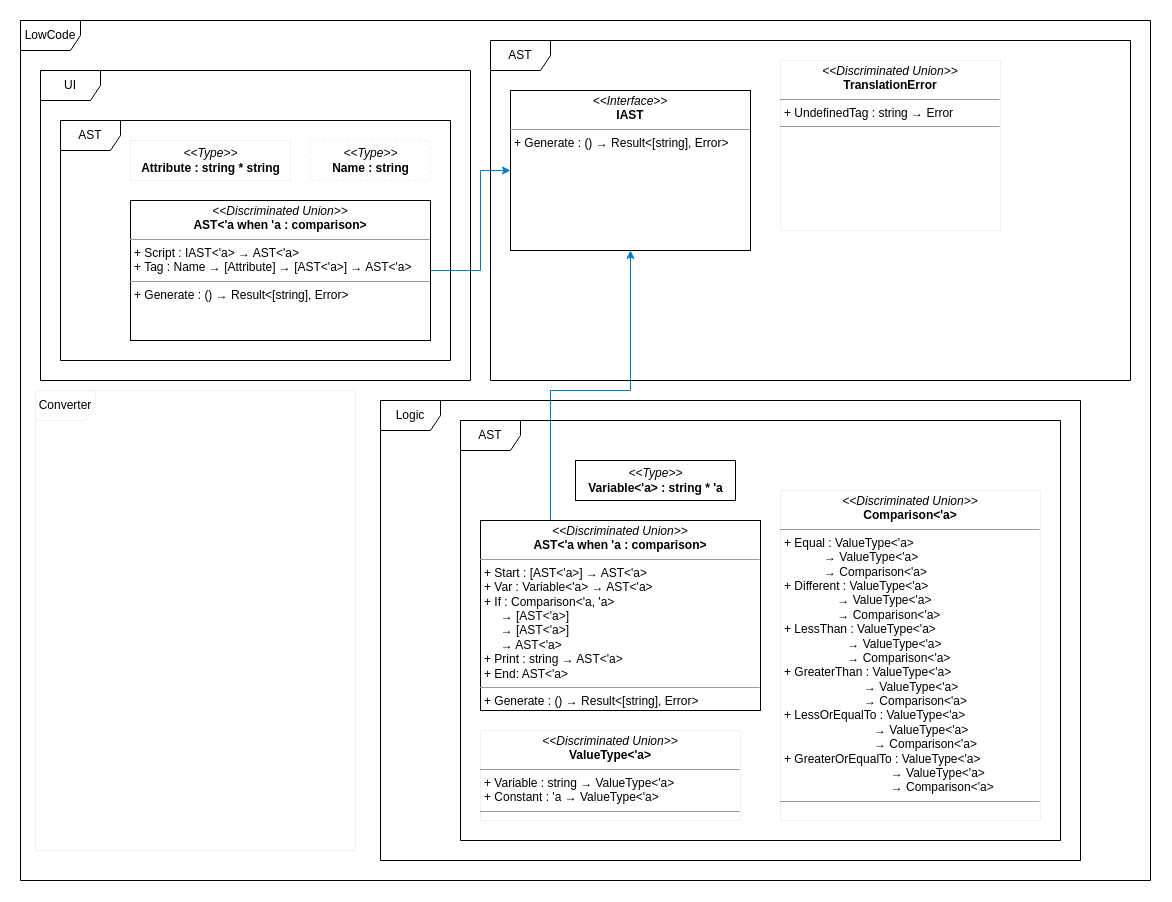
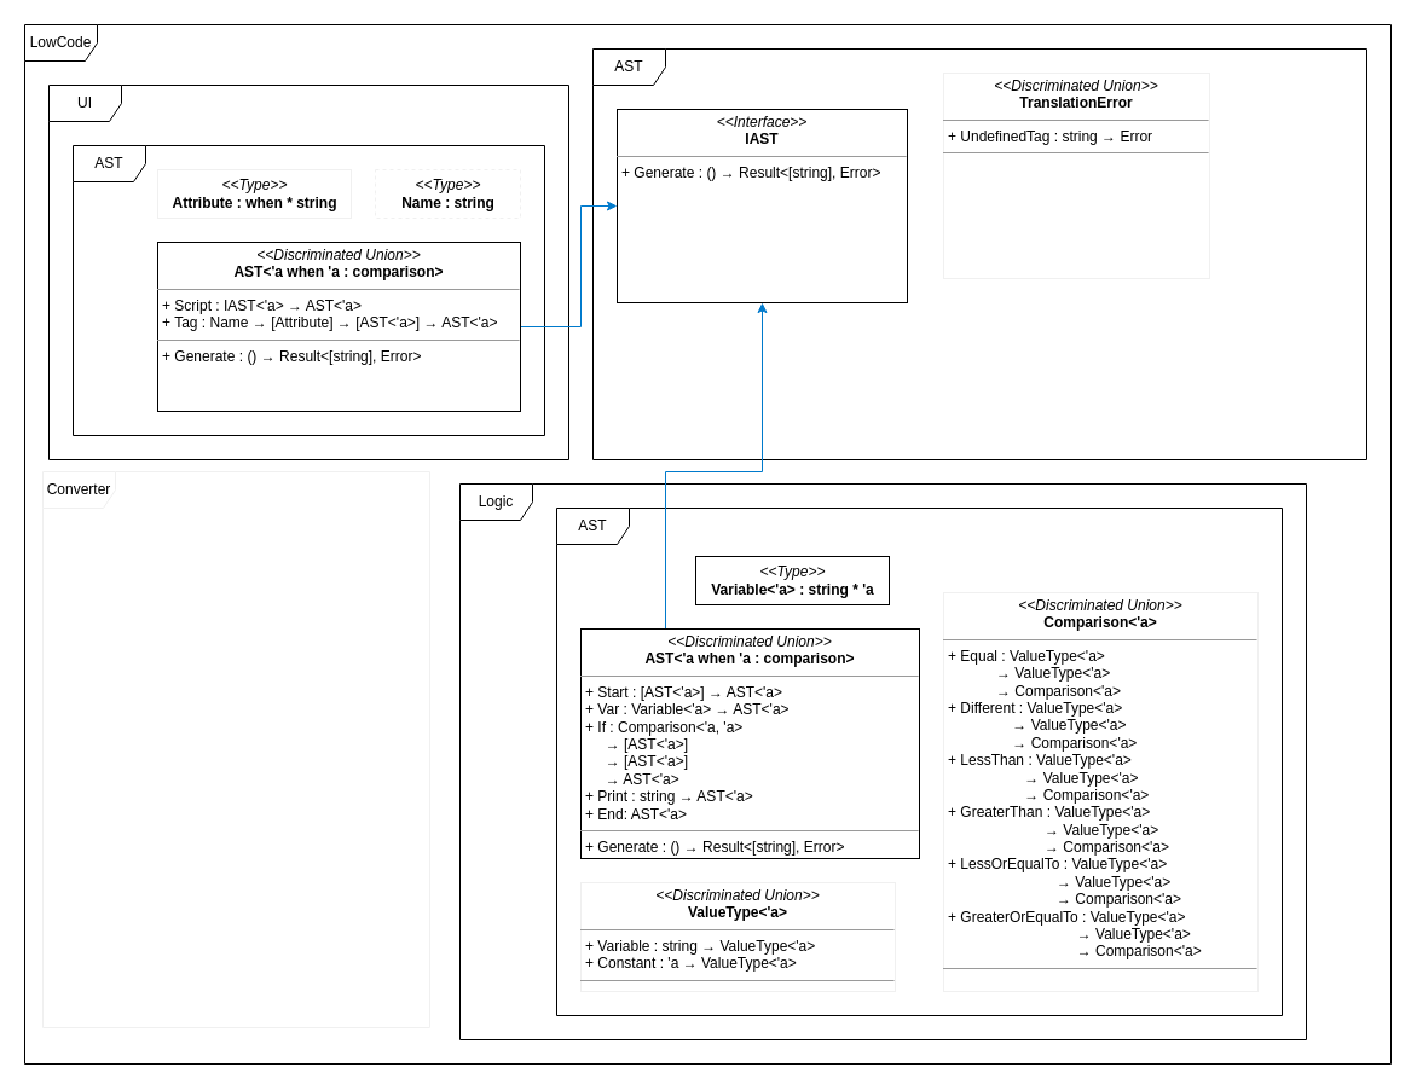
- <mxCell id="16" value="&lt;i&gt;&amp;lt;&amp;lt;Type&amp;gt;&amp;gt;&lt;/i&gt;&lt;br&gt;&lt;b&gt;Attribute : string * string&lt;/b&gt;" style="html=1;strokeColor=#F0F0F0;fillColor=none;" parent="1" vertex="1"><mxGeometry x="130" y="140" width="160" height="40" as="geometry" /></mxCell>
+ <mxCell id="16" value="&lt;i&gt;&amp;lt;&amp;lt;Type&amp;gt;&amp;gt;&lt;/i&gt;&lt;br&gt;&lt;b&gt;Attribute : when * string&lt;/b&gt;" style="html=1;strokeColor=#F0F0F0;fillColor=none;" parent="1" vertex="1"><mxGeometry x="130" y="140" width="160" height="40" as="geometry" /></mxCell>
